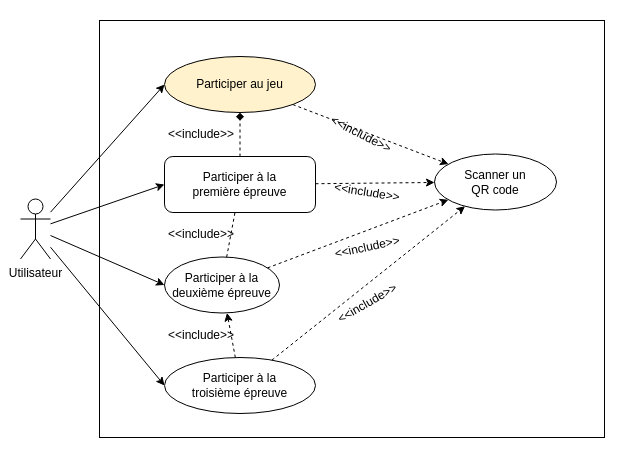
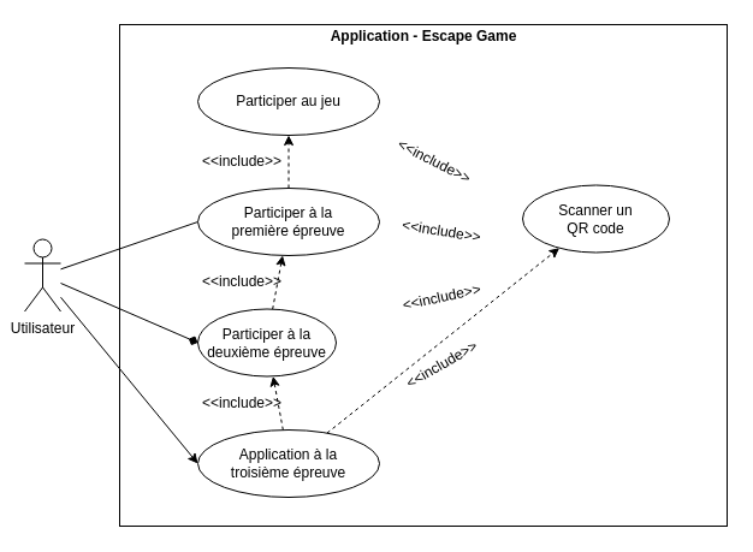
+ <mxCell id="27" value="Application - Escape Game" style="text;html=1;strokeColor=none;fillColor=none;align=center;verticalAlign=middle;whiteSpace=wrap;rounded=0;fontStyle=1" vertex="1" parent="1"><mxGeometry x="270.75" y="20" width="161.5" height="20" as="geometry" /></mxCell>
- <mxCell id="13" value="Participer au jeu" style="ellipse;whiteSpace=wrap;html=1;fillColor=#fff2cc;" parent="1" vertex="1"><mxGeometry x="164" y="56" width="151" height="56" as="geometry" /></mxCell>
+ <mxCell id="13" value="Participer au jeu" style="ellipse;whiteSpace=wrap;html=1;" parent="1" vertex="1"><mxGeometry x="164" y="56" width="151" height="56" as="geometry" /></mxCell>
- <mxCell id="10" style="edgeStyle=none;rounded=0;orthogonalLoop=1;jettySize=auto;html=1;dashed=1;endArrow=diamond;" parent="1" source="11" target="13" edge="1"><mxGeometry relative="1" as="geometry" /></mxCell>
+ <mxCell id="10" style="edgeStyle=none;rounded=0;orthogonalLoop=1;jettySize=auto;html=1;dashed=1;" parent="1" source="11" target="13" edge="1"><mxGeometry relative="1" as="geometry" /></mxCell>
- <mxCell id="12" style="edgeStyle=none;rounded=0;orthogonalLoop=1;jettySize=auto;html=1;dashed=1;" parent="1" source="13" target="8" edge="1"><mxGeometry relative="1" as="geometry" /></mxCell>
- <mxCell id="3" style="rounded=0;orthogonalLoop=1;jettySize=auto;html=1;entryX=0;entryY=0.5;entryDx=0;entryDy=0;" parent="1" source="7" target="13" edge="1"><mxGeometry relative="1" as="geometry" /></mxCell>
- <mxCell id="9" style="edgeStyle=none;rounded=0;orthogonalLoop=1;jettySize=auto;html=1;dashed=1;" parent="1" source="11" target="8" edge="1"><mxGeometry relative="1" as="geometry" /></mxCell>
- <mxCell id="11" value="Participer à la&lt;br&gt;première épreuve" style="whiteSpace=wrap;html=1;rounded=1;" parent="1" vertex="1"><mxGeometry x="164" y="156" width="151" height="56" as="geometry" /></mxCell>
+ <mxCell id="11" value="Participer à la&lt;br&gt;première épreuve" style="ellipse;whiteSpace=wrap;html=1;" parent="1" vertex="1"><mxGeometry x="164" y="156" width="151" height="56" as="geometry" /></mxCell>
- <mxCell id="4" style="edgeStyle=none;rounded=0;orthogonalLoop=1;jettySize=auto;html=1;entryX=0;entryY=0.5;entryDx=0;entryDy=0;" parent="1" source="7" target="11" edge="1"><mxGeometry relative="1" as="geometry" /></mxCell>
+ <mxCell id="4" style="edgeStyle=none;rounded=0;orthogonalLoop=1;jettySize=auto;html=1;entryX=0;entryY=0.5;entryDx=0;entryDy=0;endArrow=none;" parent="1" source="7" target="11" edge="1"><mxGeometry relative="1" as="geometry" /></mxCell>
- <mxCell id="15" style="edgeStyle=none;rounded=0;orthogonalLoop=1;jettySize=auto;html=1;dashed=1;endArrow=none;" parent="1" source="16" target="11" edge="1"><mxGeometry relative="1" as="geometry" /></mxCell>
+ <mxCell id="15" style="edgeStyle=none;rounded=0;orthogonalLoop=1;jettySize=auto;html=1;dashed=1;" parent="1" source="16" target="11" edge="1"><mxGeometry relative="1" as="geometry" /></mxCell>
- <mxCell id="14" style="edgeStyle=none;rounded=0;orthogonalLoop=1;jettySize=auto;html=1;dashed=1;" parent="1" source="16" target="8" edge="1"><mxGeometry relative="1" as="geometry" /></mxCell>
- <mxCell id="5" style="edgeStyle=none;rounded=0;orthogonalLoop=1;jettySize=auto;html=1;entryX=0;entryY=0.5;entryDx=0;entryDy=0;" parent="1" source="7" target="16" edge="1"><mxGeometry relative="1" as="geometry" /></mxCell>
+ <mxCell id="5" style="edgeStyle=none;rounded=0;orthogonalLoop=1;jettySize=auto;html=1;entryX=0;entryY=0.5;entryDx=0;entryDy=0;endArrow=diamond;" parent="1" source="7" target="16" edge="1"><mxGeometry relative="1" as="geometry" /></mxCell>
- <mxCell id="19" value="Participer à la&lt;br&gt;troisième épreuve" style="ellipse;whiteSpace=wrap;html=1;" parent="1" vertex="1"><mxGeometry x="164" y="357" width="151" height="56" as="geometry" /></mxCell>
+ <mxCell id="19" value="Application à la&lt;br&gt;troisième épreuve" style="ellipse;whiteSpace=wrap;html=1;" parent="1" vertex="1"><mxGeometry x="164" y="357" width="151" height="56" as="geometry" /></mxCell>
